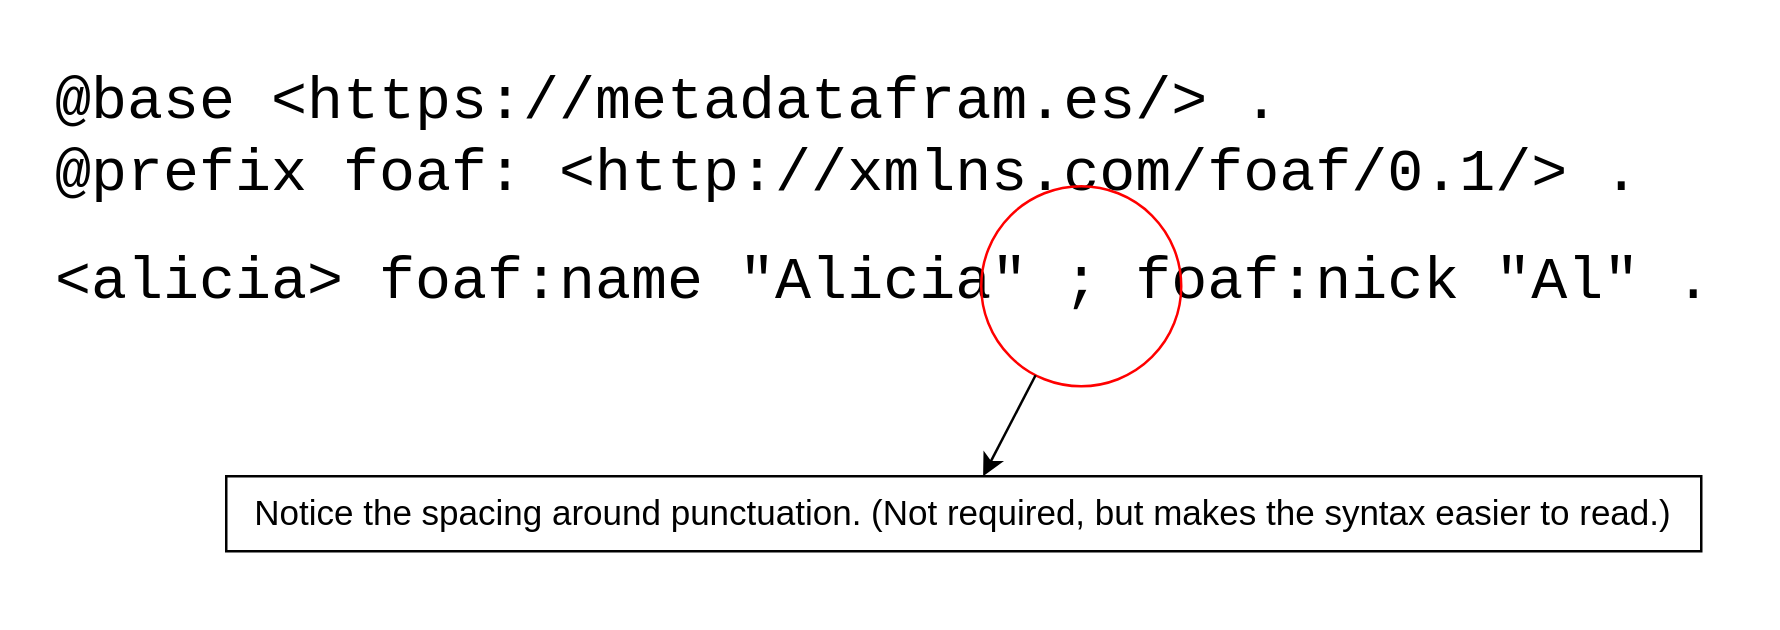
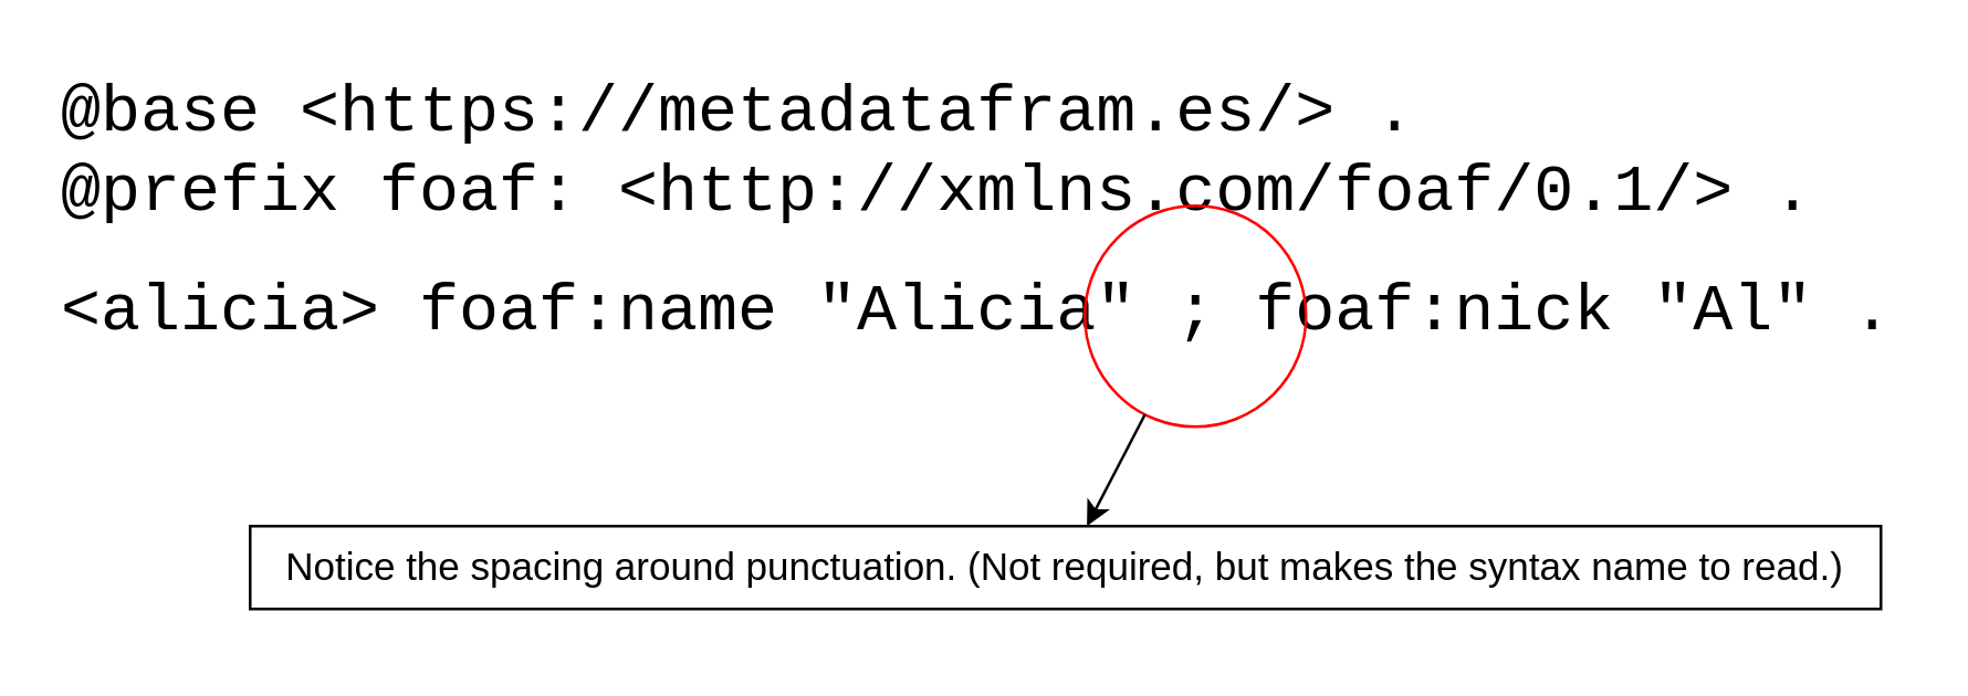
- <mxCell id="5" value="&lt;font style=&quot;font-size: 14px;&quot;&gt;Notice the spacing around punctuation. (Not required, but makes the syntax easier to read.)&lt;/font&gt;" style="text;html=1;strokeColor=default;fillColor=none;align=center;verticalAlign=middle;whiteSpace=wrap;rounded=0;" vertex="1" parent="1"><mxGeometry x="90" y="190" width="590" height="30" as="geometry" /></mxCell>
+ <mxCell id="5" value="&lt;font style=&quot;font-size: 14px;&quot;&gt;Notice the spacing around punctuation. (Not required, but makes the syntax name to read.)&lt;/font&gt;" style="text;html=1;strokeColor=default;fillColor=none;align=center;verticalAlign=middle;whiteSpace=wrap;rounded=0;" vertex="1" parent="1"><mxGeometry x="90" y="190" width="590" height="30" as="geometry" /></mxCell>
